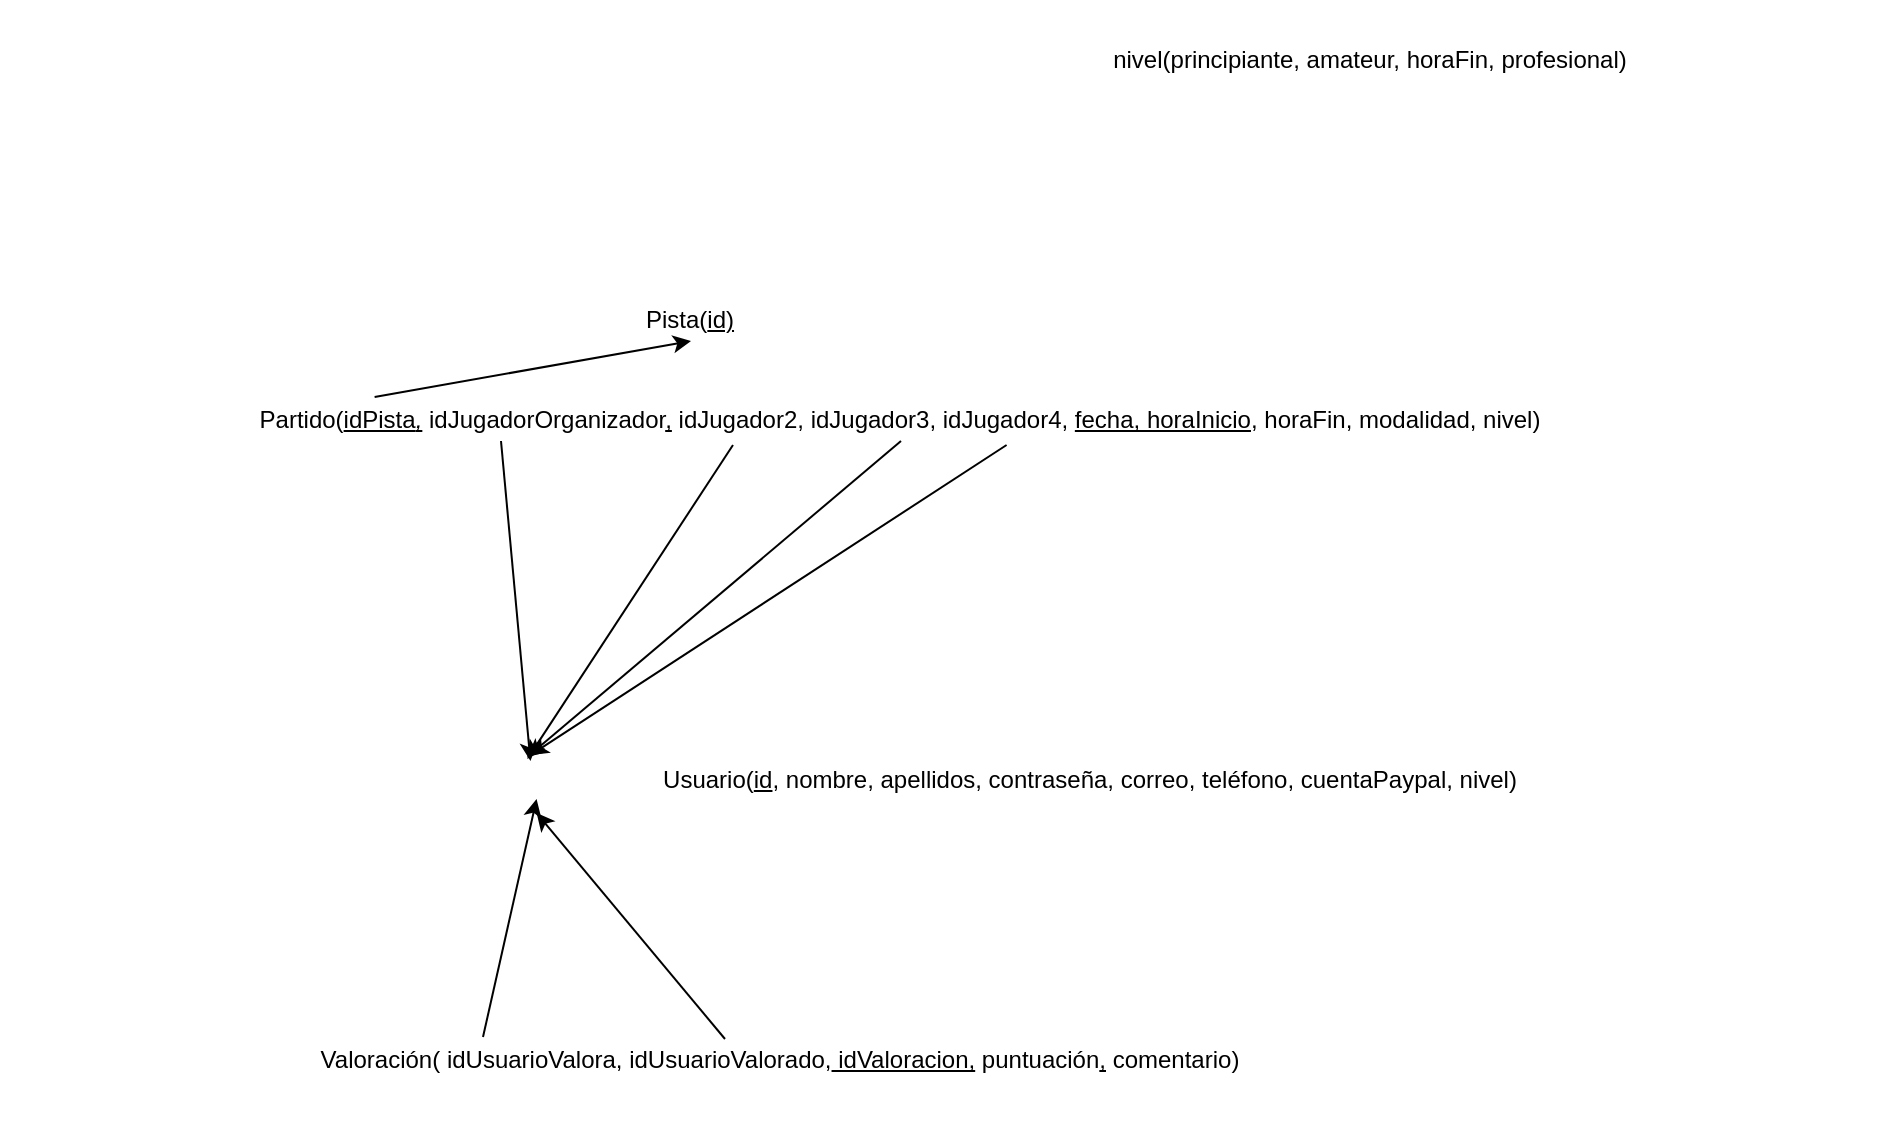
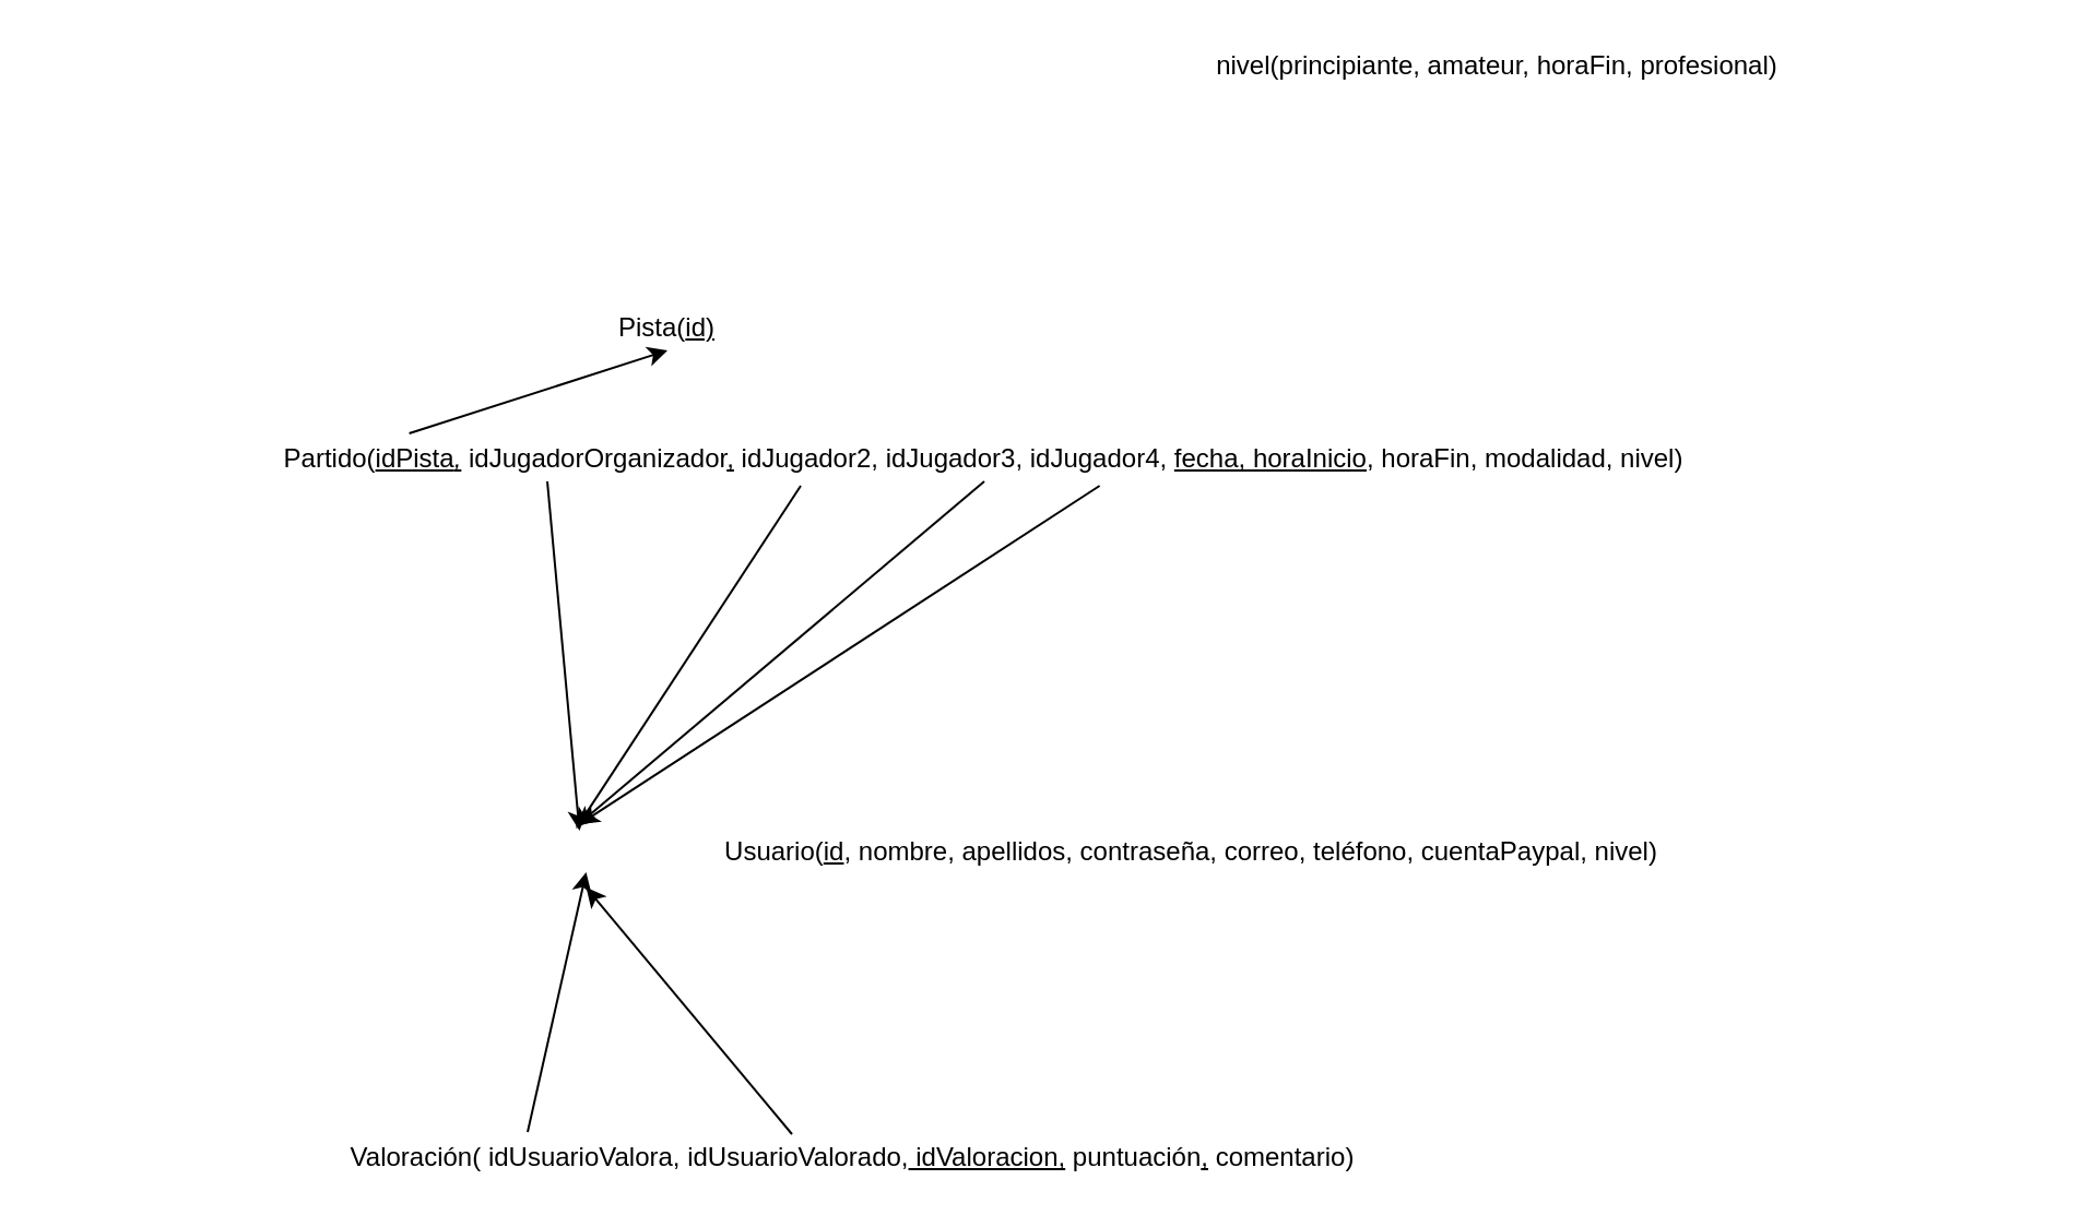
- <mxCell id="3" value="Pista(&lt;u&gt;id)&lt;/u&gt;" style="text;html=1;strokeColor=none;fillColor=none;align=center;verticalAlign=middle;whiteSpace=wrap;rounded=0;" parent="1" vertex="1"><mxGeometry x="60" y="150" width="570" height="20" as="geometry" /></mxCell>
+ <mxCell id="3" value="Pista(&lt;u&gt;id)&lt;/u&gt;" style="text;html=1;strokeColor=none;fillColor=none;align=center;verticalAlign=middle;whiteSpace=wrap;rounded=0;" parent="1" vertex="1"><mxGeometry x="20" y="140" width="570" height="20" as="geometry" /></mxCell>
